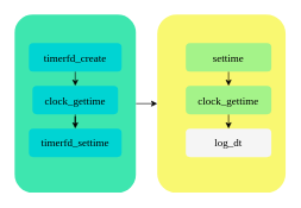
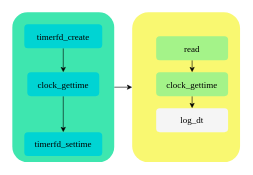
- <mxCell id="6" value="timerfd_create" style="rounded=1;whiteSpace=wrap;html=1;fontFamily=Times New Roman;fontSize=15;strokeColor=none;fillColor=#00D4D3;" vertex="1" parent="1"><mxGeometry x="40" y="60" width="130" height="40" as="geometry" /></mxCell>
+ <mxCell id="6" value="timerfd_create" style="rounded=1;whiteSpace=wrap;html=1;fontFamily=Times New Roman;fontSize=15;strokeColor=none;fillColor=#00D4D3;" vertex="1" parent="1"><mxGeometry x="40" y="40" width="130" height="40" as="geometry" /></mxCell>
- <mxCell id="9" value="settime" style="rounded=1;whiteSpace=wrap;html=1;fontFamily=Times New Roman;fontSize=15;strokeColor=none;fillColor=#A4F389;" vertex="1" parent="1"><mxGeometry x="260" y="60" width="120" height="40" as="geometry" /></mxCell>
+ <mxCell id="9" value="read" style="rounded=1;whiteSpace=wrap;html=1;fontFamily=Times New Roman;fontSize=15;strokeColor=none;fillColor=#A4F389;" vertex="1" parent="1"><mxGeometry x="260" y="60" width="120" height="40" as="geometry" /></mxCell>
- <mxCell id="7" value="timerfd_settime" style="rounded=1;whiteSpace=wrap;html=1;fontFamily=Times New Roman;fontSize=15;strokeColor=none;fillColor=#00D4D3;" vertex="1" parent="1"><mxGeometry x="40" y="180" width="130" height="40" as="geometry" /></mxCell>
+ <mxCell id="7" value="timerfd_settime" style="rounded=1;whiteSpace=wrap;html=1;fontFamily=Times New Roman;fontSize=15;strokeColor=none;fillColor=#00D4D3;" vertex="1" parent="1"><mxGeometry x="40" y="220" width="130" height="40" as="geometry" /></mxCell>
